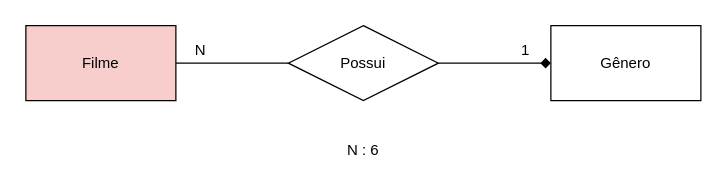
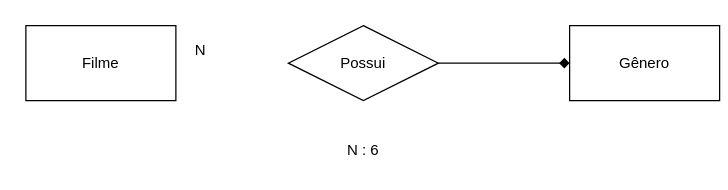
- <mxCell id="8" value="&lt;font style=&quot;vertical-align: inherit&quot;&gt;&lt;font style=&quot;vertical-align: inherit&quot;&gt;&lt;font style=&quot;vertical-align: inherit&quot;&gt;&lt;font style=&quot;vertical-align: inherit&quot;&gt;1&lt;/font&gt;&lt;/font&gt;&lt;/font&gt;&lt;/font&gt;" style="text;html=1;strokeColor=none;fillColor=none;align=center;verticalAlign=middle;whiteSpace=wrap;rounded=0;" parent="1" vertex="1"><mxGeometry x="400" y="30" width="40" height="20" as="geometry" /></mxCell>
- <mxCell id="2" value="&lt;font style=&quot;vertical-align: inherit&quot;&gt;&lt;font style=&quot;vertical-align: inherit&quot;&gt;Filme&lt;/font&gt;&lt;/font&gt;" style="rounded=0;whiteSpace=wrap;html=1;fillColor=#f8cecc;" parent="1" vertex="1"><mxGeometry x="20" y="20" width="120" height="60" as="geometry" /></mxCell>
+ <mxCell id="2" value="&lt;font style=&quot;vertical-align: inherit&quot;&gt;&lt;font style=&quot;vertical-align: inherit&quot;&gt;Filme&lt;/font&gt;&lt;/font&gt;" style="rounded=0;whiteSpace=wrap;html=1;" parent="1" vertex="1"><mxGeometry x="20" y="20" width="120" height="60" as="geometry" /></mxCell>
- <mxCell id="5" value="" style="endArrow=none;html=1;exitX=1;exitY=0.5;exitDx=0;exitDy=0;entryX=0;entryY=0.5;entryDx=0;entryDy=0;" parent="1" source="2" target="3" edge="1"><mxGeometry width="50" height="50" relative="1" as="geometry"><mxPoint x="170" y="80" as="sourcePoint" /><mxPoint x="220" y="30" as="targetPoint" /></mxGeometry></mxCell>
- <mxCell id="4" value="&lt;font style=&quot;vertical-align: inherit&quot;&gt;&lt;font style=&quot;vertical-align: inherit&quot;&gt;Gênero&lt;/font&gt;&lt;/font&gt;" style="rounded=0;whiteSpace=wrap;html=1;" parent="1" vertex="1"><mxGeometry x="440" y="20" width="120" height="60" as="geometry" /></mxCell>
+ <mxCell id="4" value="&lt;font style=&quot;vertical-align: inherit&quot;&gt;&lt;font style=&quot;vertical-align: inherit&quot;&gt;Gênero&lt;/font&gt;&lt;/font&gt;" style="rounded=0;whiteSpace=wrap;html=1;" parent="1" vertex="1"><mxGeometry x="455" y="20" width="120" height="60" as="geometry" /></mxCell>
